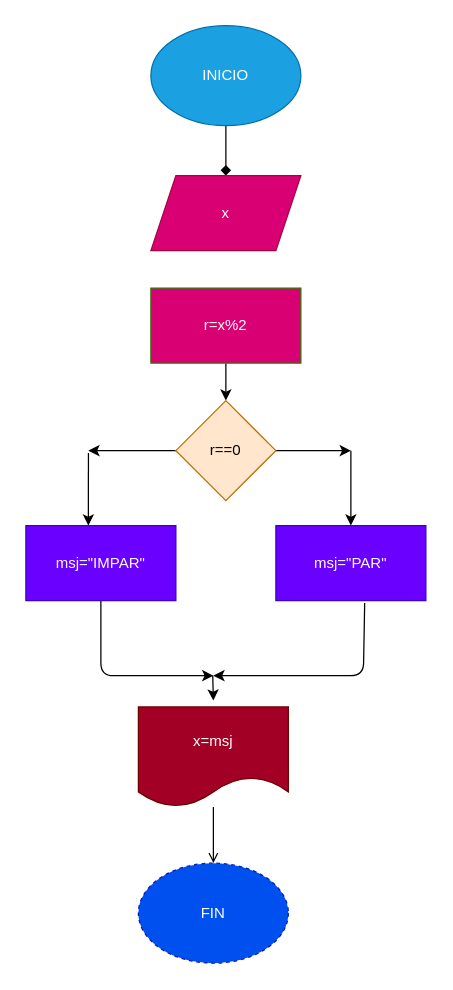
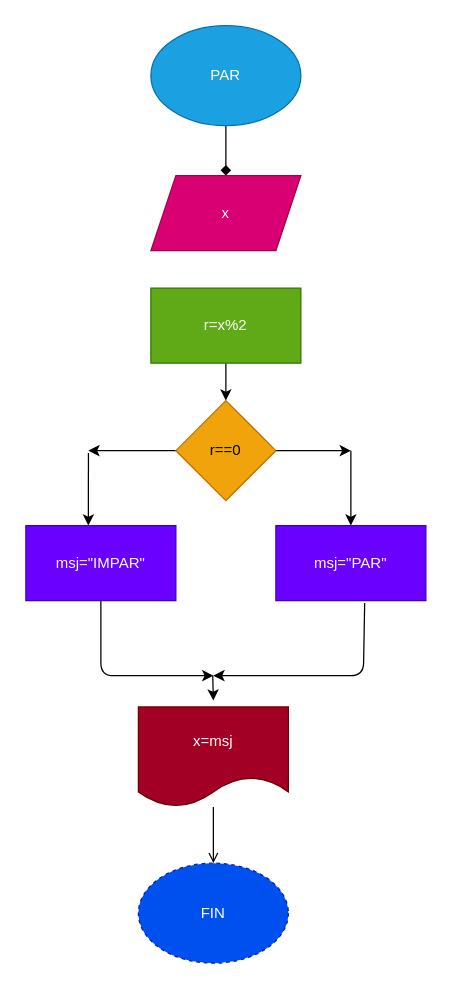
- <mxCell id="3" value="INICIO" style="ellipse;whiteSpace=wrap;html=1;fillColor=#1ba1e2;fontColor=#ffffff;strokeColor=#006EAF;" vertex="1" parent="1"><mxGeometry x="120" y="20" width="120" height="80" as="geometry" /></mxCell>
+ <mxCell id="3" value="PAR" style="ellipse;whiteSpace=wrap;html=1;fillColor=#1ba1e2;fontColor=#ffffff;strokeColor=#006EAF;" vertex="1" parent="1"><mxGeometry x="120" y="20" width="120" height="80" as="geometry" /></mxCell>
- <mxCell id="6" value="r=x%2" style="whiteSpace=wrap;html=1;fillColor=#d80073;fontColor=#ffffff;strokeColor=#2D7600;" vertex="1" parent="1"><mxGeometry x="120" y="230" width="120" height="60" as="geometry" /></mxCell>
+ <mxCell id="6" value="r=x%2" style="whiteSpace=wrap;html=1;fillColor=#60a917;fontColor=#ffffff;strokeColor=#2D7600;" vertex="1" parent="1"><mxGeometry x="120" y="230" width="120" height="60" as="geometry" /></mxCell>
- <mxCell id="12" value="r==0" style="rhombus;whiteSpace=wrap;html=1;fillColor=#ffe6cc;strokeColor=#BD7000;fontColor=#000000;" vertex="1" parent="1"><mxGeometry x="140" y="320" width="80" height="80" as="geometry" /></mxCell>
+ <mxCell id="12" value="r==0" style="rhombus;whiteSpace=wrap;html=1;fillColor=#f0a30a;strokeColor=#BD7000;fontColor=#000000;" vertex="1" parent="1"><mxGeometry x="140" y="320" width="80" height="80" as="geometry" /></mxCell>
